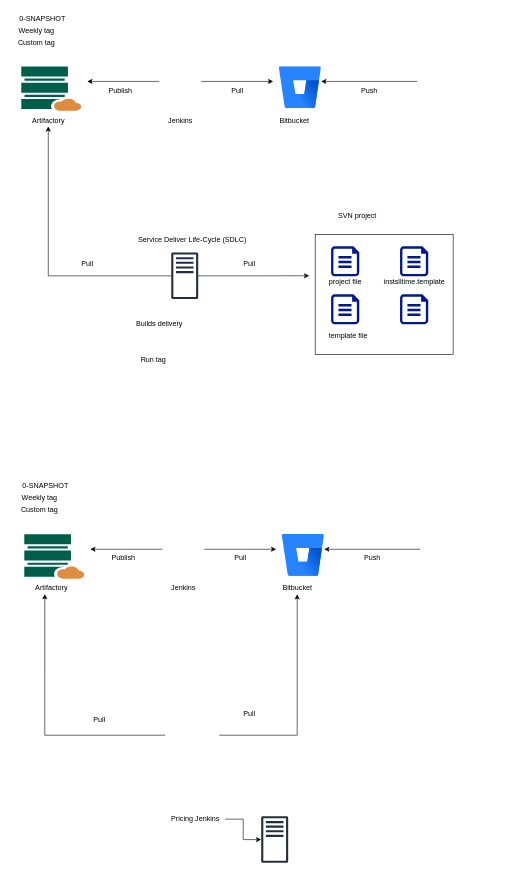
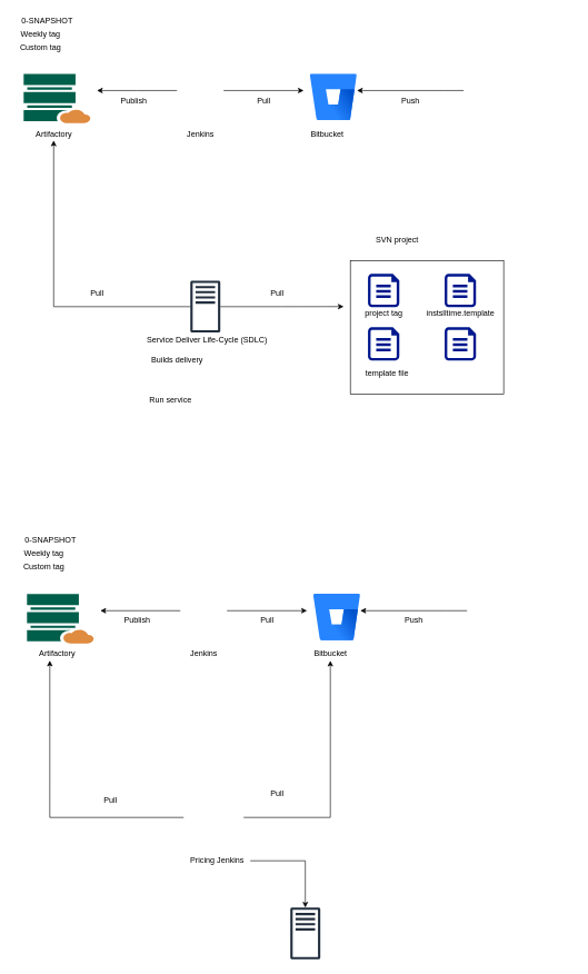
- <mxCell id="15" value="Service Deliver Life-Cycle (SDLC)" style="text;html=1;align=center;verticalAlign=middle;resizable=0;points=[];autosize=1;strokeColor=none;" parent="1" vertex="1"><mxGeometry x="220" y="390" width="200" height="20" as="geometry" /></mxCell>
+ <mxCell id="15" value="Service Deliver Life-Cycle (SDLC)" style="text;html=1;align=center;verticalAlign=middle;resizable=0;points=[];autosize=1;strokeColor=none;" parent="1" vertex="1"><mxGeometry x="210" y="500" width="200" height="20" as="geometry" /></mxCell>
- <mxCell id="21" value="project file" style="text;html=1;align=center;verticalAlign=middle;resizable=0;points=[];autosize=1;strokeColor=none;" parent="1" vertex="1"><mxGeometry x="540" y="460" width="70" height="20" as="geometry" /></mxCell>
+ <mxCell id="21" value="project tag" style="text;html=1;align=center;verticalAlign=middle;resizable=0;points=[];autosize=1;strokeColor=none;" parent="1" vertex="1"><mxGeometry x="540" y="460" width="70" height="20" as="geometry" /></mxCell>
- <mxCell id="30" value="Run tag" style="text;html=1;align=center;verticalAlign=middle;resizable=0;points=[];autosize=1;strokeColor=none;" parent="1" vertex="1"><mxGeometry x="215" y="590" width="80" height="20" as="geometry" /></mxCell>
+ <mxCell id="30" value="Run service" style="text;html=1;align=center;verticalAlign=middle;resizable=0;points=[];autosize=1;strokeColor=none;" parent="1" vertex="1"><mxGeometry x="215" y="590" width="80" height="20" as="geometry" /></mxCell>
- <mxCell id="55" value="Pricing Jenkins" style="text;html=1;align=center;verticalAlign=middle;resizable=0;points=[];autosize=1;strokeColor=none;" parent="1" vertex="1"><mxGeometry x="275" y="1355" width="100" height="20" as="geometry" /></mxCell>
+ <mxCell id="55" value="Pricing Jenkins" style="text;html=1;align=center;verticalAlign=middle;resizable=0;points=[];autosize=1;strokeColor=none;" parent="1" vertex="1"><mxGeometry x="275" y="1280" width="100" height="20" as="geometry" /></mxCell>
